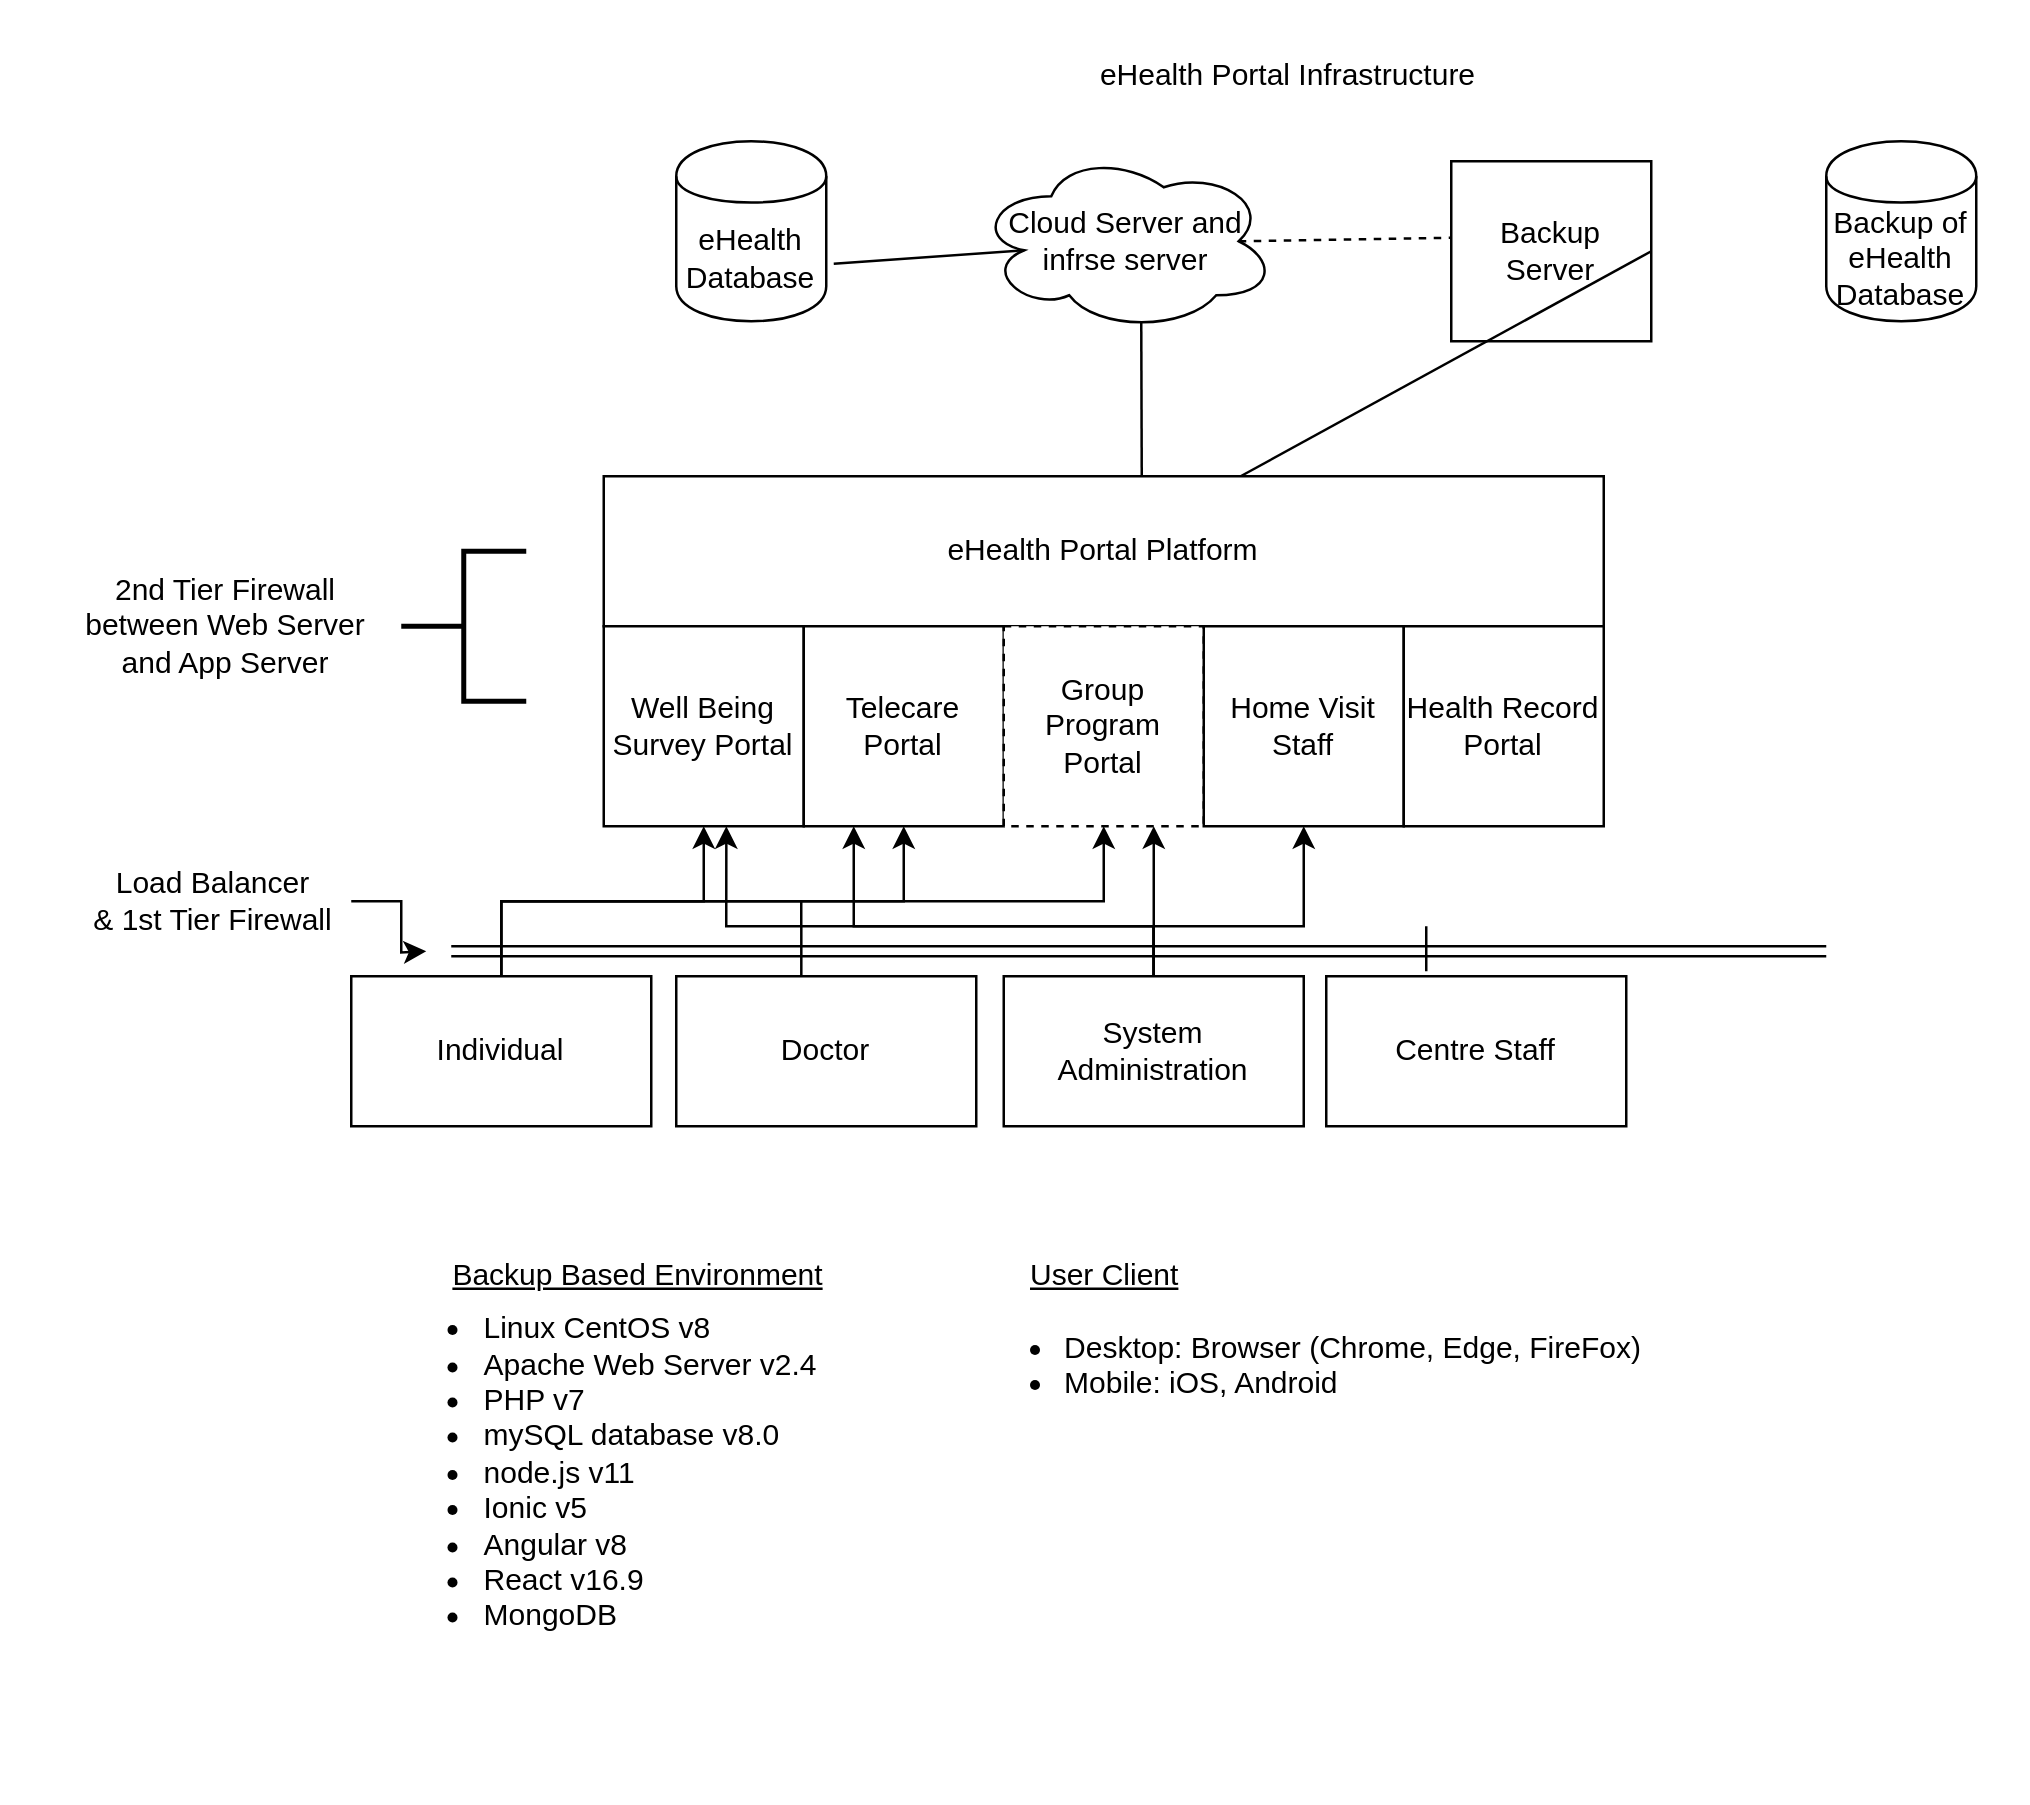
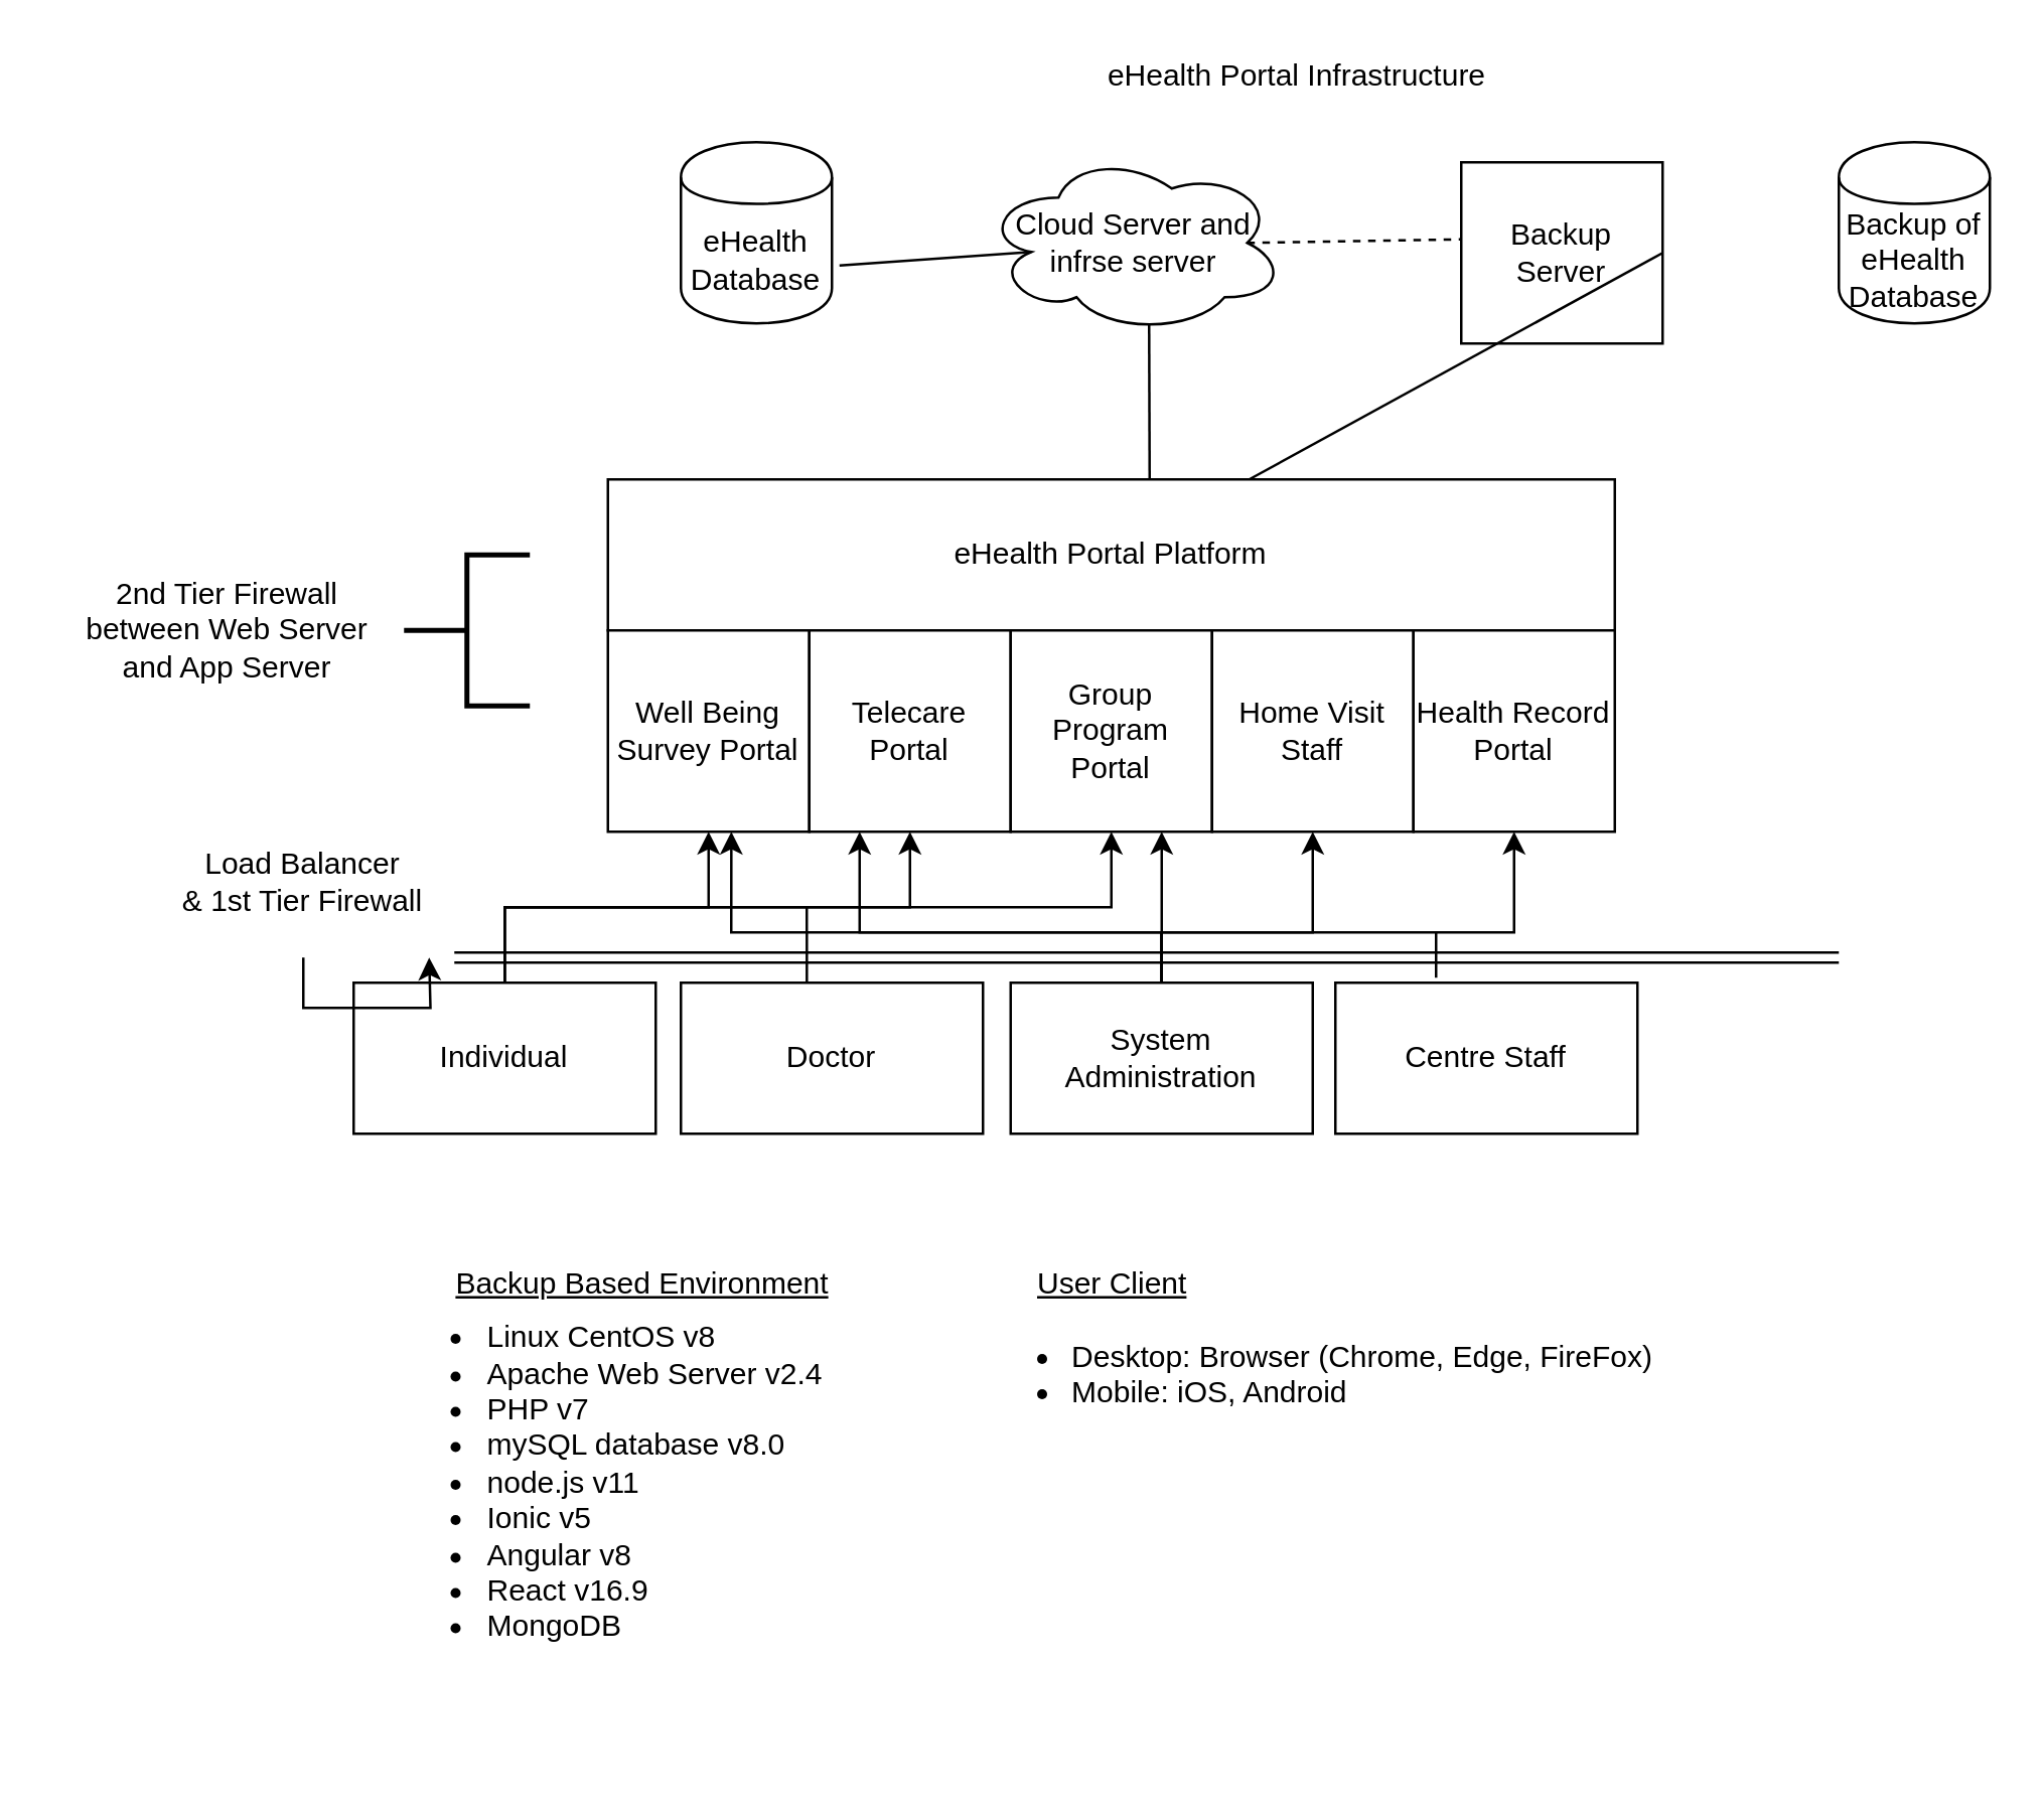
- <mxCell id="14" value="Group Program Portal" style="whiteSpace=wrap;html=1;aspect=fixed;dashed=1;" parent="1" vertex="1"><mxGeometry x="401" y="250" width="80" height="80" as="geometry" /></mxCell>
+ <mxCell id="14" value="Group Program Portal" style="whiteSpace=wrap;html=1;aspect=fixed;" parent="1" vertex="1"><mxGeometry x="401" y="250" width="80" height="80" as="geometry" /></mxCell>
- <mxCell id="37" value="&lt;div&gt;Load Balancer &lt;br&gt;&lt;/div&gt;&lt;div&gt;&amp;amp;&amp;nbsp;1st Tier Firewall&lt;/div&gt;" style="text;html=1;strokeColor=none;fillColor=none;align=center;verticalAlign=middle;whiteSpace=wrap;rounded=0;" parent="1" vertex="1"><mxGeometry x="30" y="330" width="110" height="60" as="geometry" /></mxCell>
+ <mxCell id="37" value="&lt;div&gt;Load Balancer &lt;br&gt;&lt;/div&gt;&lt;div&gt;&amp;amp;&amp;nbsp;1st Tier Firewall&lt;/div&gt;" style="text;html=1;strokeColor=none;fillColor=none;align=center;verticalAlign=middle;whiteSpace=wrap;rounded=0;" parent="1" vertex="1"><mxGeometry x="65" y="320" width="110" height="60" as="geometry" /></mxCell>
+ <mxCell id="26" style="edgeStyle=orthogonalEdgeStyle;rounded=0;orthogonalLoop=1;jettySize=auto;html=1;entryX=0.5;entryY=1;entryDx=0;entryDy=0;" parent="1" source="27" target="16" edge="1"><mxGeometry relative="1" as="geometry"><Array as="points"><mxPoint x="461" y="370" /><mxPoint x="601" y="370" /></Array></mxGeometry></mxCell>
